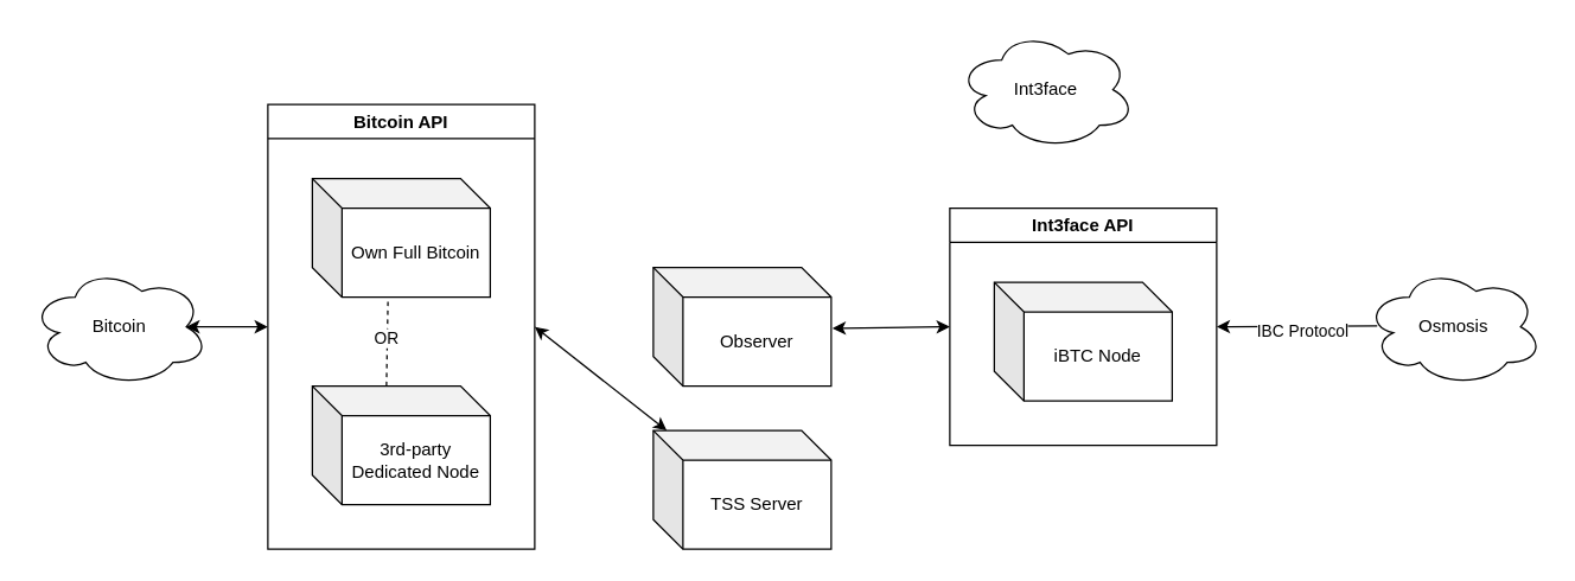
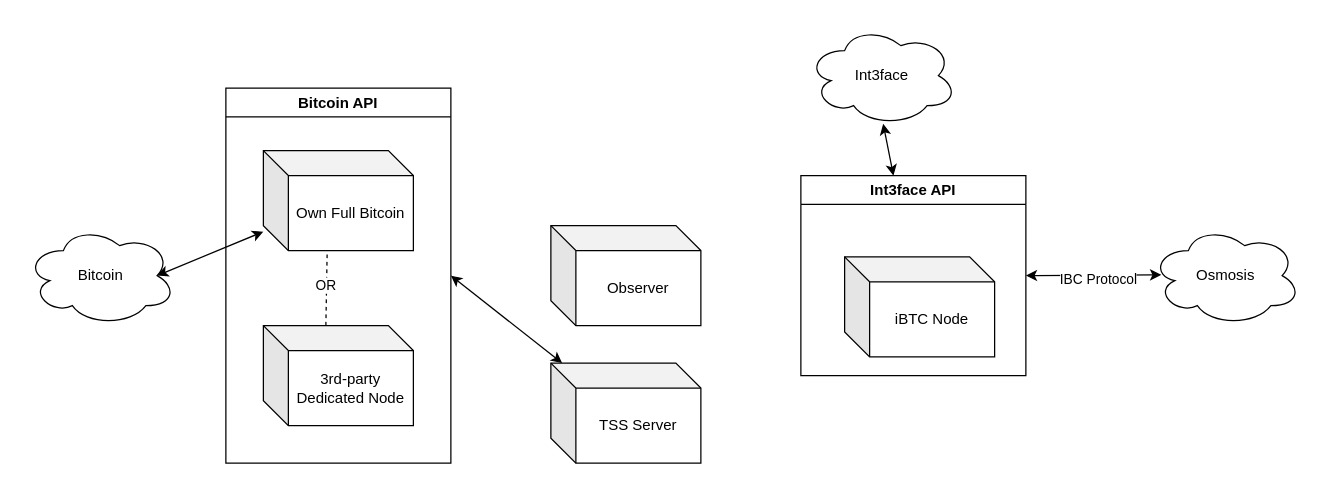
+ <mxCell id="16" value="" style="endArrow=classic;startArrow=classic;html=1;rounded=0;entryX=0.507;entryY=0.981;entryDx=0;entryDy=0;entryPerimeter=0;" edge="1" parent="1" source="7" target="10"><mxGeometry width="50" height="50" relative="1" as="geometry"><mxPoint x="670" y="130" as="sourcePoint" /><mxPoint x="740" y="120" as="targetPoint" /></mxGeometry></mxCell>
- <mxCell id="17" value="" style="endArrow=none;startArrow=classic;html=1;rounded=0;exitX=1;exitY=0.5;exitDx=0;exitDy=0;entryX=0.069;entryY=0.492;entryDx=0;entryDy=0;entryPerimeter=0;" edge="1" parent="1" source="7" target="12"><mxGeometry width="50" height="50" relative="1" as="geometry"><mxPoint x="960" y="160" as="sourcePoint" /><mxPoint x="1010" y="110" as="targetPoint" /></mxGeometry></mxCell>
+ <mxCell id="17" value="" style="endArrow=classic;startArrow=classic;html=1;rounded=0;exitX=1;exitY=0.5;exitDx=0;exitDy=0;entryX=0.069;entryY=0.492;entryDx=0;entryDy=0;entryPerimeter=0;" edge="1" parent="1" source="7" target="12"><mxGeometry width="50" height="50" relative="1" as="geometry"><mxPoint x="960" y="160" as="sourcePoint" /><mxPoint x="1010" y="110" as="targetPoint" /></mxGeometry></mxCell>
- <mxCell id="13" value="" style="endArrow=classic;startArrow=classic;html=1;rounded=0;exitX=0.875;exitY=0.5;exitDx=0;exitDy=0;exitPerimeter=0;entryX=0;entryY=0.5;entryDx=0;entryDy=0;" edge="1" parent="1" source="9" target="2"><mxGeometry width="50" height="50" relative="1" as="geometry"><mxPoint x="150" y="320" as="sourcePoint" /><mxPoint x="200" y="270" as="targetPoint" /></mxGeometry></mxCell>
+ <mxCell id="13" value="" style="endArrow=classic;startArrow=classic;html=1;rounded=0;exitX=0.875;exitY=0.5;exitDx=0;exitDy=0;exitPerimeter=0;" edge="1" parent="1" source="9" target="3"><mxGeometry width="50" height="50" relative="1" as="geometry"><mxPoint x="150" y="320" as="sourcePoint" /><mxPoint x="200" y="270" as="targetPoint" /></mxGeometry></mxCell>
- <mxCell id="15" value="" style="endArrow=classic;startArrow=classic;html=1;rounded=0;entryX=0;entryY=0.5;entryDx=0;entryDy=0;exitX=1.007;exitY=0.513;exitDx=0;exitDy=0;exitPerimeter=0;" edge="1" parent="1" source="11" target="7"><mxGeometry width="50" height="50" relative="1" as="geometry"><mxPoint x="580" y="240" as="sourcePoint" /><mxPoint x="620" y="270" as="targetPoint" /></mxGeometry></mxCell>
- <mxCell id="8" value="iBTC Node" style="shape=cube;whiteSpace=wrap;html=1;boundedLbl=1;backgroundOutline=1;darkOpacity=0.05;darkOpacity2=0.1;" vertex="1" parent="7"><mxGeometry x="30" y="50" width="120" height="80" as="geometry" /></mxCell>
+ <mxCell id="8" value="iBTC Node" style="shape=cube;whiteSpace=wrap;html=1;boundedLbl=1;backgroundOutline=1;darkOpacity=0.05;darkOpacity2=0.1;" vertex="1" parent="7"><mxGeometry x="35" y="65" width="120" height="80" as="geometry" /></mxCell>
